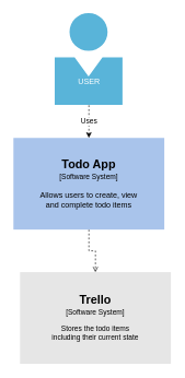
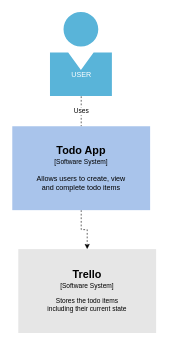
- <mxCell id="2" value="Uses" style="edgeStyle=orthogonalEdgeStyle;orthogonalLoop=1;jettySize=auto;html=1;entryX=0.5;entryY=0;entryDx=0;entryDy=0;rounded=0;dashed=1;" parent="1" source="3" target="5" edge="1"><mxGeometry relative="1" as="geometry"><Array as="points"><mxPoint x="135.2" y="210" /></Array></mxGeometry></mxCell>
+ <mxCell id="2" value="Uses" style="edgeStyle=orthogonalEdgeStyle;orthogonalLoop=1;jettySize=auto;html=1;entryX=0.5;entryY=0;entryDx=0;entryDy=0;rounded=0;dashed=1;endArrow=none;" parent="1" source="3" target="5" edge="1"><mxGeometry relative="1" as="geometry"><Array as="points"><mxPoint x="135.2" y="210" /></Array></mxGeometry></mxCell>
- <mxCell id="4" style="edgeStyle=orthogonalEdgeStyle;rounded=0;orthogonalLoop=1;jettySize=auto;html=1;dashed=1;fontSize=11;fontColor=#000000;endArrow=open;" parent="1" source="5" target="6" edge="1"><mxGeometry relative="1" as="geometry" /></mxCell>
+ <mxCell id="4" style="edgeStyle=orthogonalEdgeStyle;rounded=0;orthogonalLoop=1;jettySize=auto;html=1;dashed=1;fontSize=11;fontColor=#000000;" parent="1" source="5" target="6" edge="1"><mxGeometry relative="1" as="geometry" /></mxCell>
